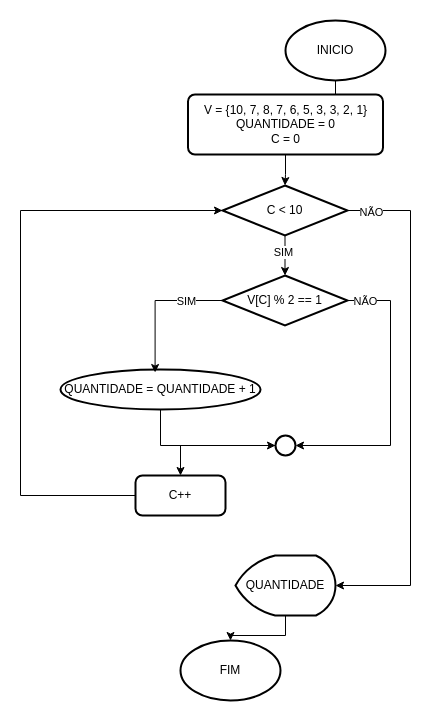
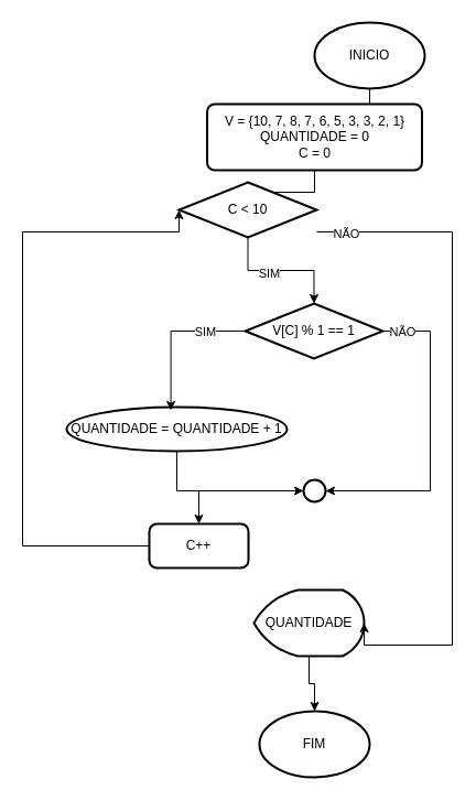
- <mxCell id="7" value="C &amp;lt; 10" style="strokeWidth=2;html=1;shape=mxgraph.flowchart.decision;whiteSpace=wrap;" parent="1" vertex="1"><mxGeometry x="222" y="185" width="125" height="50" as="geometry" /></mxCell>
+ <mxCell id="7" value="C &amp;lt; 10" style="strokeWidth=2;html=1;shape=mxgraph.flowchart.decision;whiteSpace=wrap;" parent="1" vertex="1"><mxGeometry x="162" y="165" width="125" height="50" as="geometry" /></mxCell>
- <mxCell id="8" value="V[C] % 2 == 1" style="strokeWidth=2;html=1;shape=mxgraph.flowchart.decision;whiteSpace=wrap;" parent="1" vertex="1"><mxGeometry x="222" y="275" width="125" height="50" as="geometry" /></mxCell>
+ <mxCell id="8" value="V[C] % 1 == 1" style="strokeWidth=2;html=1;shape=mxgraph.flowchart.decision;whiteSpace=wrap;" parent="1" vertex="1"><mxGeometry x="222" y="275" width="125" height="50" as="geometry" /></mxCell>
- <mxCell id="13" value="QUANTIDADE" style="strokeWidth=2;html=1;shape=mxgraph.flowchart.display;whiteSpace=wrap;" parent="1" vertex="1"><mxGeometry x="235" y="555" width="100" height="60" as="geometry" /></mxCell>
+ <mxCell id="13" value="QUANTIDADE" style="strokeWidth=2;html=1;shape=mxgraph.flowchart.display;whiteSpace=wrap;" parent="1" vertex="1"><mxGeometry x="230" y="535" width="100" height="60" as="geometry" /></mxCell>
- <mxCell id="4" value="FIM" style="strokeWidth=2;html=1;shape=mxgraph.flowchart.start_1;whiteSpace=wrap;" parent="1" vertex="1"><mxGeometry x="180" y="640" width="100" height="60" as="geometry" /></mxCell>
+ <mxCell id="4" value="FIM" style="strokeWidth=2;html=1;shape=mxgraph.flowchart.start_1;whiteSpace=wrap;" parent="1" vertex="1"><mxGeometry x="235" y="645" width="100" height="60" as="geometry" /></mxCell>
